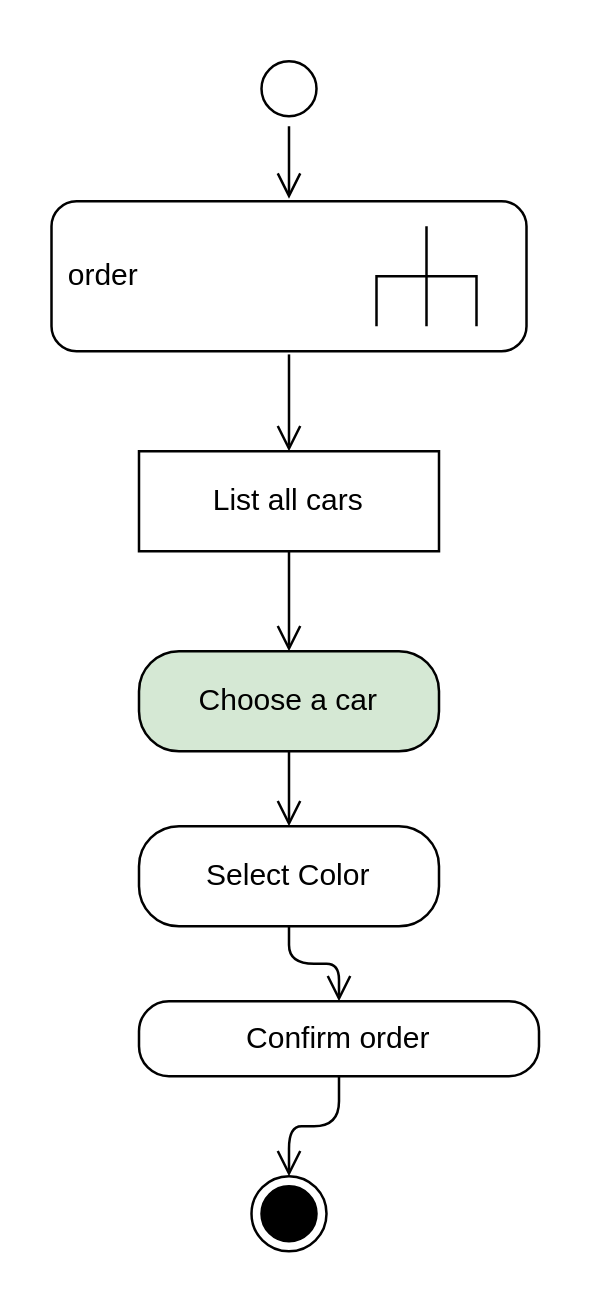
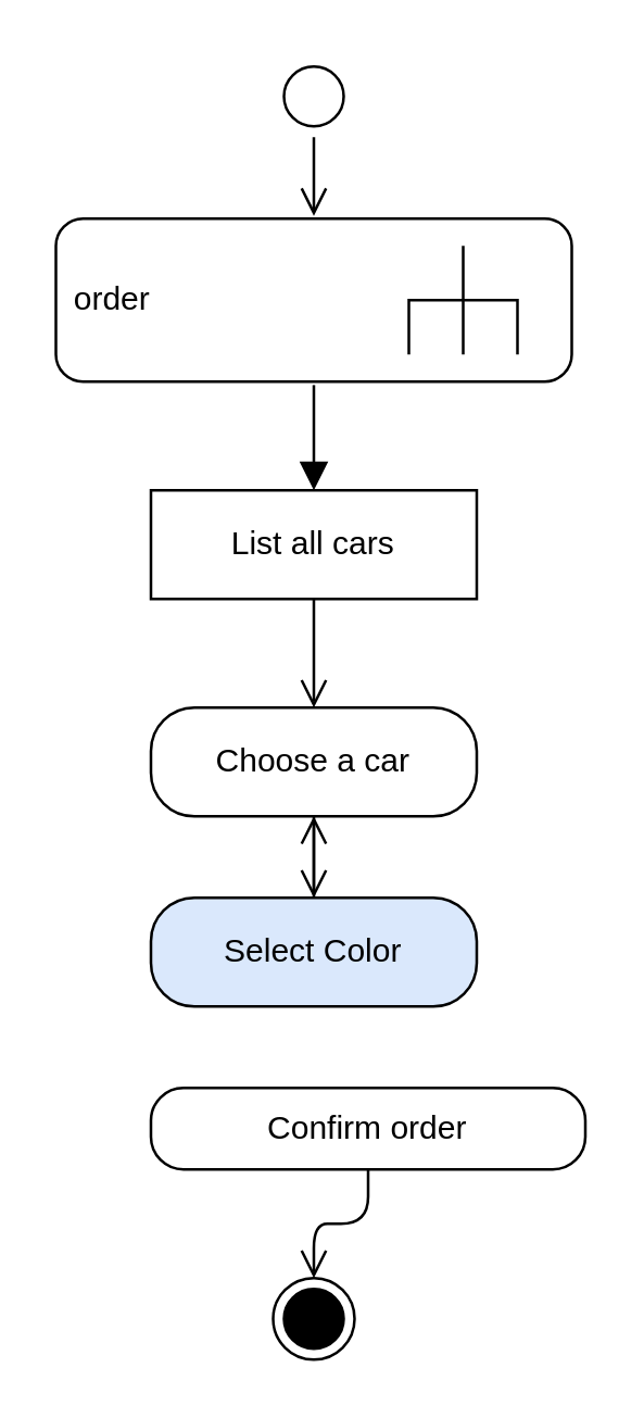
- <mxCell id="7" value="" style="edgeStyle=orthogonalEdgeStyle;html=1;verticalAlign=bottom;endArrow=open;endSize=8;exitX=0.5;exitY=1.021;exitDx=0;exitDy=0;exitPerimeter=0;entryX=0.5;entryY=0;entryDx=0;entryDy=0;" parent="1" source="2" target="5" edge="1"><mxGeometry relative="1" as="geometry"><mxPoint x="115" y="210" as="targetPoint" /><mxPoint x="115" y="150" as="sourcePoint" /></mxGeometry></mxCell>
+ <mxCell id="7" value="" style="edgeStyle=orthogonalEdgeStyle;html=1;verticalAlign=bottom;endArrow=block;endSize=8;exitX=0.5;exitY=1.021;exitDx=0;exitDy=0;exitPerimeter=0;entryX=0.5;entryY=0;entryDx=0;entryDy=0;" parent="1" source="2" target="5" edge="1"><mxGeometry relative="1" as="geometry"><mxPoint x="115" y="210" as="targetPoint" /><mxPoint x="115" y="150" as="sourcePoint" /></mxGeometry></mxCell>
- <mxCell id="8" value="Choose a car" style="rounded=1;whiteSpace=wrap;html=1;arcSize=40;fillColor=#d5e8d4;" parent="1" vertex="1"><mxGeometry x="55" y="260" width="120" height="40" as="geometry" /></mxCell>
+ <mxCell id="8" value="Choose a car" style="rounded=1;whiteSpace=wrap;html=1;arcSize=40;" parent="1" vertex="1"><mxGeometry x="55" y="260" width="120" height="40" as="geometry" /></mxCell>
- <mxCell id="10" value="Select Color" style="rounded=1;whiteSpace=wrap;html=1;arcSize=40;" parent="1" vertex="1"><mxGeometry x="55" y="330" width="120" height="40" as="geometry" /></mxCell>
+ <mxCell id="10" value="Select Color" style="rounded=1;whiteSpace=wrap;html=1;arcSize=40;fillColor=#dae8fc;" parent="1" vertex="1"><mxGeometry x="55" y="330" width="120" height="40" as="geometry" /></mxCell>
- <mxCell id="11" value="" style="edgeStyle=orthogonalEdgeStyle;html=1;verticalAlign=bottom;endArrow=open;endSize=8;entryX=0.5;entryY=0;entryDx=0;entryDy=0;" parent="1" source="10" target="12" edge="1"><mxGeometry relative="1" as="geometry"><mxPoint x="115" y="400" as="targetPoint" /></mxGeometry></mxCell>
+ <mxCell id="11" value="" style="edgeStyle=orthogonalEdgeStyle;html=1;verticalAlign=bottom;endArrow=open;endSize=8;" parent="1" source="10" target="8" edge="1"><mxGeometry relative="1" as="geometry"><mxPoint x="115" y="400" as="targetPoint" /></mxGeometry></mxCell>
